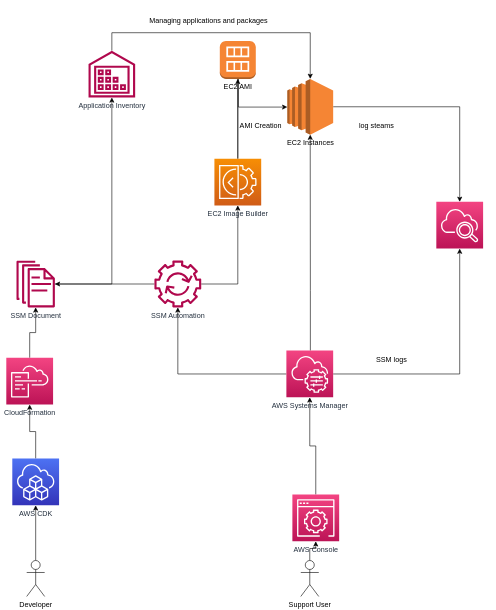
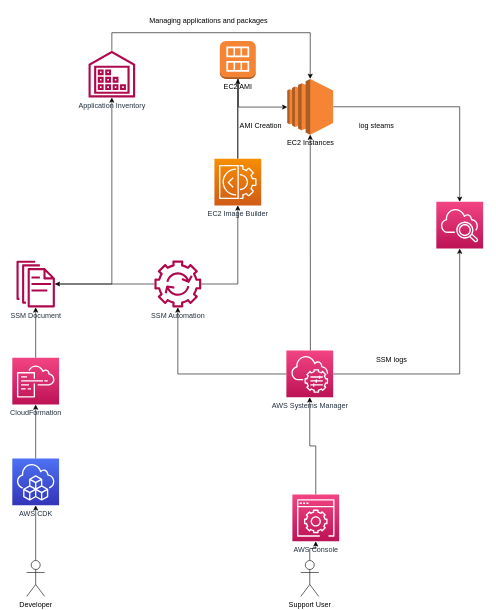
- <mxCell id="3" value="CloudFormation" style="sketch=0;points=[[0,0,0],[0.25,0,0],[0.5,0,0],[0.75,0,0],[1,0,0],[0,1,0],[0.25,1,0],[0.5,1,0],[0.75,1,0],[1,1,0],[0,0.25,0],[0,0.5,0],[0,0.75,0],[1,0.25,0],[1,0.5,0],[1,0.75,0]];points=[[0,0,0],[0.25,0,0],[0.5,0,0],[0.75,0,0],[1,0,0],[0,1,0],[0.25,1,0],[0.5,1,0],[0.75,1,0],[1,1,0],[0,0.25,0],[0,0.5,0],[0,0.75,0],[1,0.25,0],[1,0.5,0],[1,0.75,0]];outlineConnect=0;fontColor=#232F3E;gradientColor=#F34482;gradientDirection=north;fillColor=#BC1356;strokeColor=#ffffff;dashed=0;verticalLabelPosition=bottom;verticalAlign=top;align=center;html=1;fontSize=12;fontStyle=0;aspect=fixed;shape=mxgraph.aws4.resourceIcon;resIcon=mxgraph.aws4.cloudformation;" vertex="1" parent="1"><mxGeometry x="10" y="596" width="78" height="78" as="geometry" /></mxCell>
+ <mxCell id="3" value="CloudFormation" style="sketch=0;points=[[0,0,0],[0.25,0,0],[0.5,0,0],[0.75,0,0],[1,0,0],[0,1,0],[0.25,1,0],[0.5,1,0],[0.75,1,0],[1,1,0],[0,0.25,0],[0,0.5,0],[0,0.75,0],[1,0.25,0],[1,0.5,0],[1,0.75,0]];points=[[0,0,0],[0.25,0,0],[0.5,0,0],[0.75,0,0],[1,0,0],[0,1,0],[0.25,1,0],[0.5,1,0],[0.75,1,0],[1,1,0],[0,0.25,0],[0,0.5,0],[0,0.75,0],[1,0.25,0],[1,0.5,0],[1,0.75,0]];outlineConnect=0;fontColor=#232F3E;gradientColor=#F34482;gradientDirection=north;fillColor=#BC1356;strokeColor=#ffffff;dashed=0;verticalLabelPosition=bottom;verticalAlign=top;align=center;html=1;fontSize=12;fontStyle=0;aspect=fixed;shape=mxgraph.aws4.resourceIcon;resIcon=mxgraph.aws4.cloudformation;" vertex="1" parent="1"><mxGeometry x="20" y="596" width="78" height="78" as="geometry" /></mxCell>
